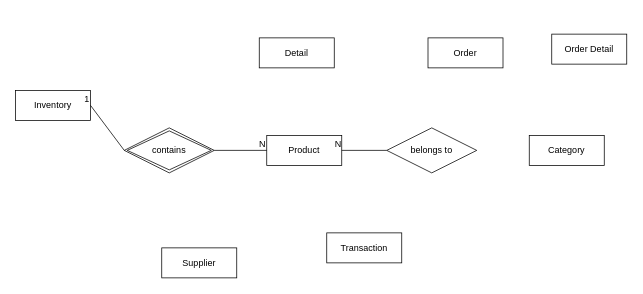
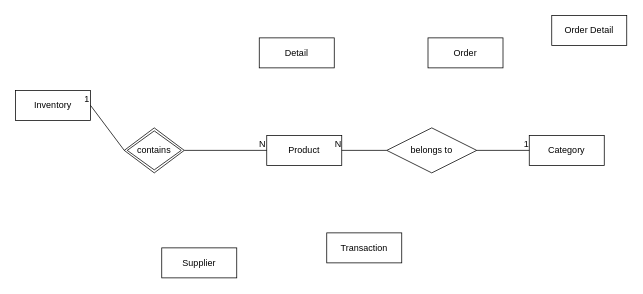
- <mxCell id="5" value="Order Detail" style="whiteSpace=wrap;html=1;align=center;" parent="1" vertex="1"><mxGeometry x="735" y="45" width="100" height="40" as="geometry" /></mxCell>
+ <mxCell id="5" value="Order Detail" style="whiteSpace=wrap;html=1;align=center;" parent="1" vertex="1"><mxGeometry x="735" y="20" width="100" height="40" as="geometry" /></mxCell>
- <mxCell id="15" value="contains" style="shape=rhombus;double=1;perimeter=rhombusPerimeter;whiteSpace=wrap;html=1;align=center;" vertex="1" parent="1"><mxGeometry x="165" y="170" width="120" height="60" as="geometry" /></mxCell>
+ <mxCell id="15" value="contains" style="shape=rhombus;double=1;perimeter=rhombusPerimeter;whiteSpace=wrap;html=1;align=center;" vertex="1" parent="1"><mxGeometry x="165" y="170" width="80" height="60" as="geometry" /></mxCell>
+ <mxCell id="10" value="" style="endArrow=none;html=1;rounded=0;exitX=1;exitY=0.5;exitDx=0;exitDy=0;entryX=0;entryY=0.5;entryDx=0;entryDy=0;" parent="1" source="9" target="8" edge="1"><mxGeometry relative="1" as="geometry"><mxPoint x="635" y="230" as="sourcePoint" /><mxPoint x="795" y="230" as="targetPoint" /></mxGeometry></mxCell>
+ <mxCell id="11" value="1" style="resizable=0;html=1;align=right;verticalAlign=bottom;" parent="10" connectable="0" vertex="1"><mxGeometry x="1" relative="1" as="geometry" /></mxCell>
